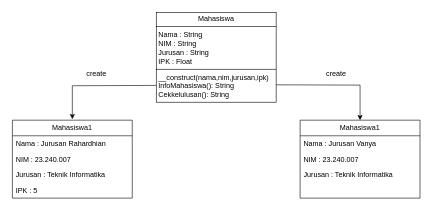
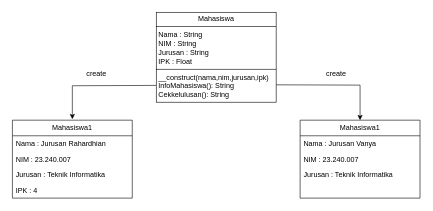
- <mxCell id="9" value="&lt;div&gt;IPK : 5&lt;/div&gt;" style="text;strokeColor=none;fillColor=none;align=left;verticalAlign=top;spacingLeft=4;spacingRight=4;overflow=hidden;rotatable=0;points=[[0,0.5],[1,0.5]];portConstraint=eastwest;whiteSpace=wrap;html=1;" vertex="1" parent="1"><mxGeometry x="20" y="304" width="200" height="26" as="geometry" /></mxCell>
+ <mxCell id="9" value="&lt;div&gt;IPK : 4&lt;/div&gt;" style="text;strokeColor=none;fillColor=none;align=left;verticalAlign=top;spacingLeft=4;spacingRight=4;overflow=hidden;rotatable=0;points=[[0,0.5],[1,0.5]];portConstraint=eastwest;whiteSpace=wrap;html=1;" vertex="1" parent="1"><mxGeometry x="20" y="304" width="200" height="26" as="geometry" /></mxCell>
